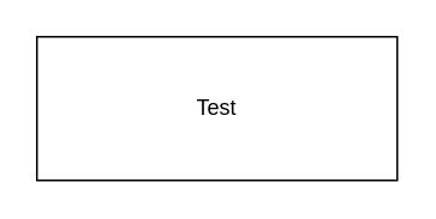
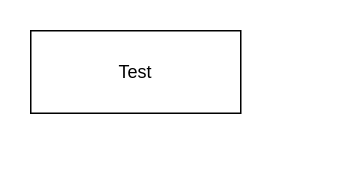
- <mxCell id="2" value="Test" style="rounded=0;whiteSpace=wrap;html=1;" vertex="1" parent="1"><mxGeometry x="20" y="20" width="200" height="80" as="geometry" /></mxCell>
+ <mxCell id="2" value="Test" style="rounded=0;whiteSpace=wrap;html=1;" vertex="1" parent="1"><mxGeometry x="20" y="20" width="140" height="55" as="geometry" /></mxCell>
